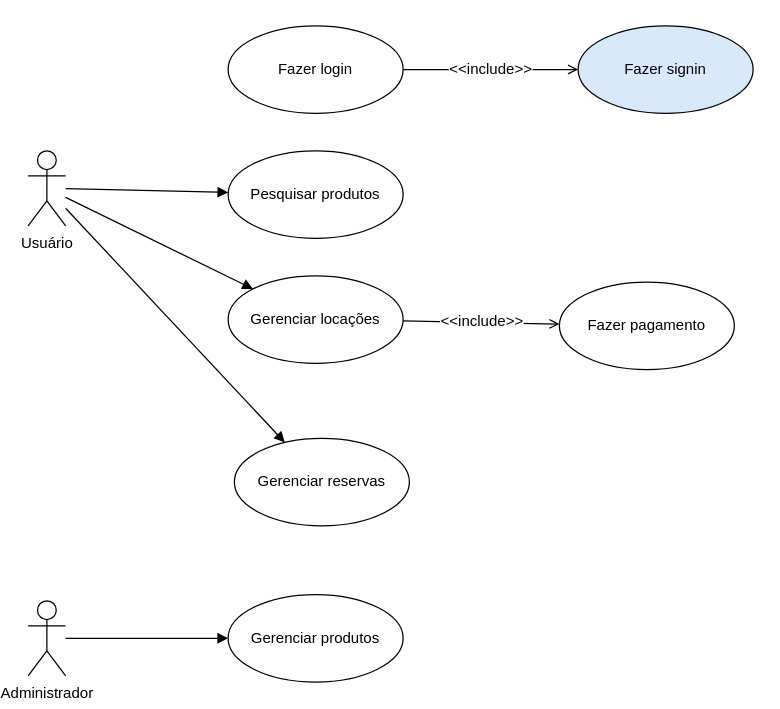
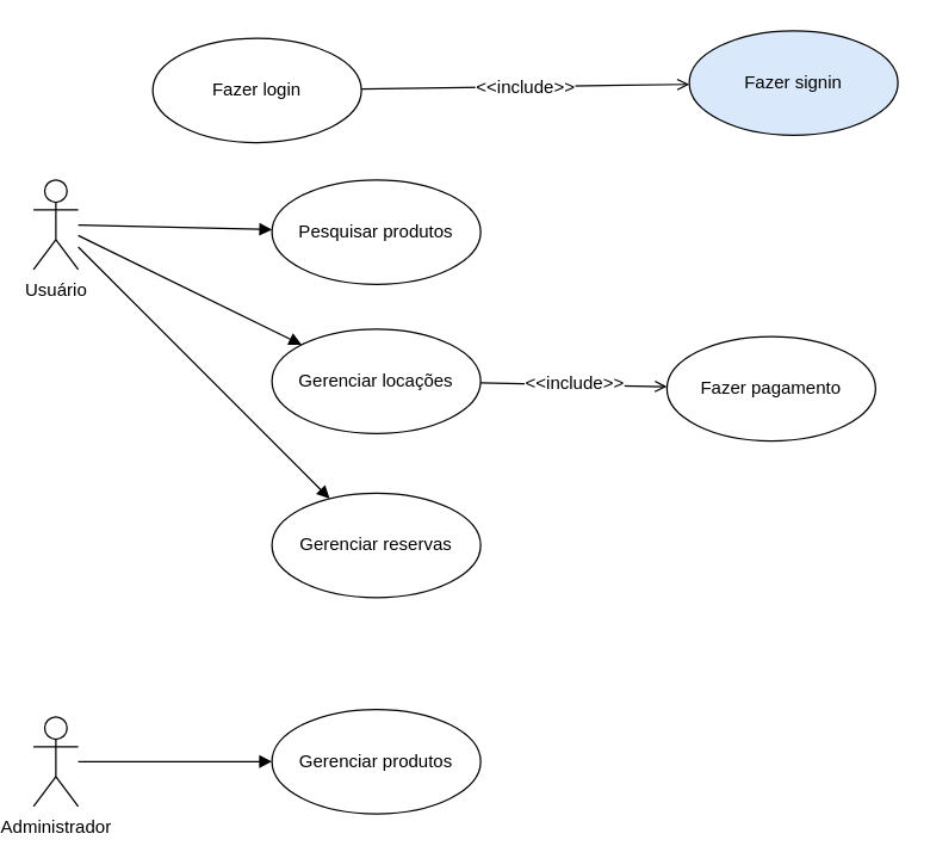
- <mxCell id="9" value="Fazer login" style="ellipse;whiteSpace=wrap;html=1;" vertex="1" parent="1"><mxGeometry x="180" y="20" width="140" height="70" as="geometry" /></mxCell>
+ <mxCell id="9" value="Fazer login" style="ellipse;whiteSpace=wrap;html=1;" vertex="1" parent="1"><mxGeometry x="100" y="25" width="140" height="70" as="geometry" /></mxCell>
- <mxCell id="12" value="Gerenciar reservas" style="ellipse;whiteSpace=wrap;html=1;" vertex="1" parent="1"><mxGeometry x="185" y="350" width="140" height="70" as="geometry" /></mxCell>
+ <mxCell id="12" value="Gerenciar reservas" style="ellipse;whiteSpace=wrap;html=1;" vertex="1" parent="1"><mxGeometry x="180" y="330" width="140" height="70" as="geometry" /></mxCell>
